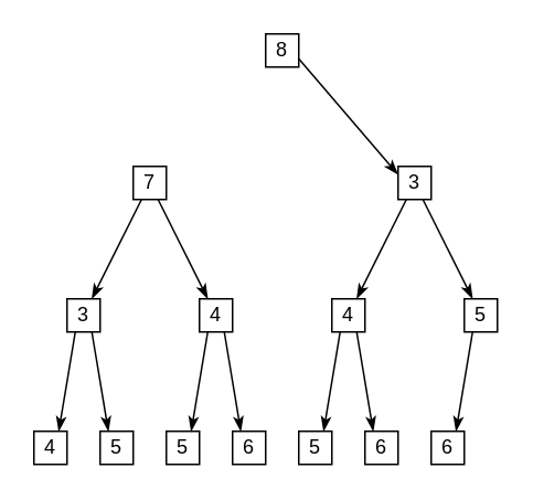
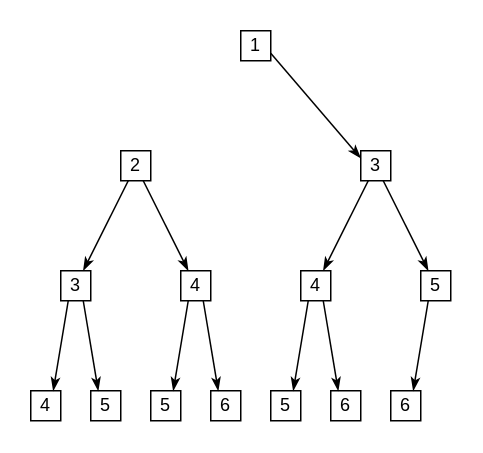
- <mxCell id="43" value="8" style="text;html=1;strokeColor=none;fillColor=none;align=center;verticalAlign=middle;whiteSpace=wrap;rounded=0;" vertex="1" parent="41"><mxGeometry width="20" height="20" as="geometry" /></mxCell>
+ <mxCell id="43" value="1" style="text;html=1;strokeColor=none;fillColor=none;align=center;verticalAlign=middle;whiteSpace=wrap;rounded=0;" vertex="1" parent="41"><mxGeometry width="20" height="20" as="geometry" /></mxCell>
- <mxCell id="37" value="7" style="text;html=1;strokeColor=none;fillColor=none;align=center;verticalAlign=middle;whiteSpace=wrap;rounded=0;" vertex="1" parent="35"><mxGeometry width="20" height="20" as="geometry" /></mxCell>
+ <mxCell id="37" value="2" style="text;html=1;strokeColor=none;fillColor=none;align=center;verticalAlign=middle;whiteSpace=wrap;rounded=0;" vertex="1" parent="35"><mxGeometry width="20" height="20" as="geometry" /></mxCell>
